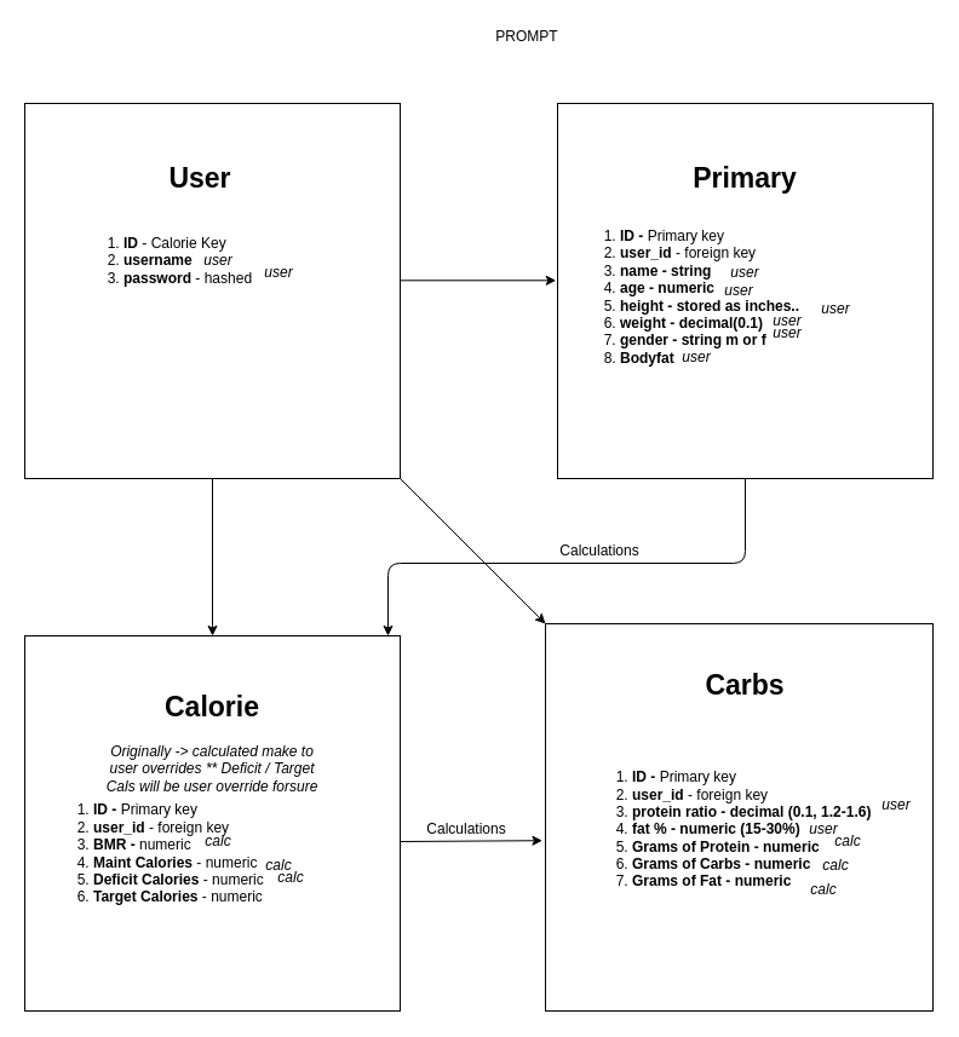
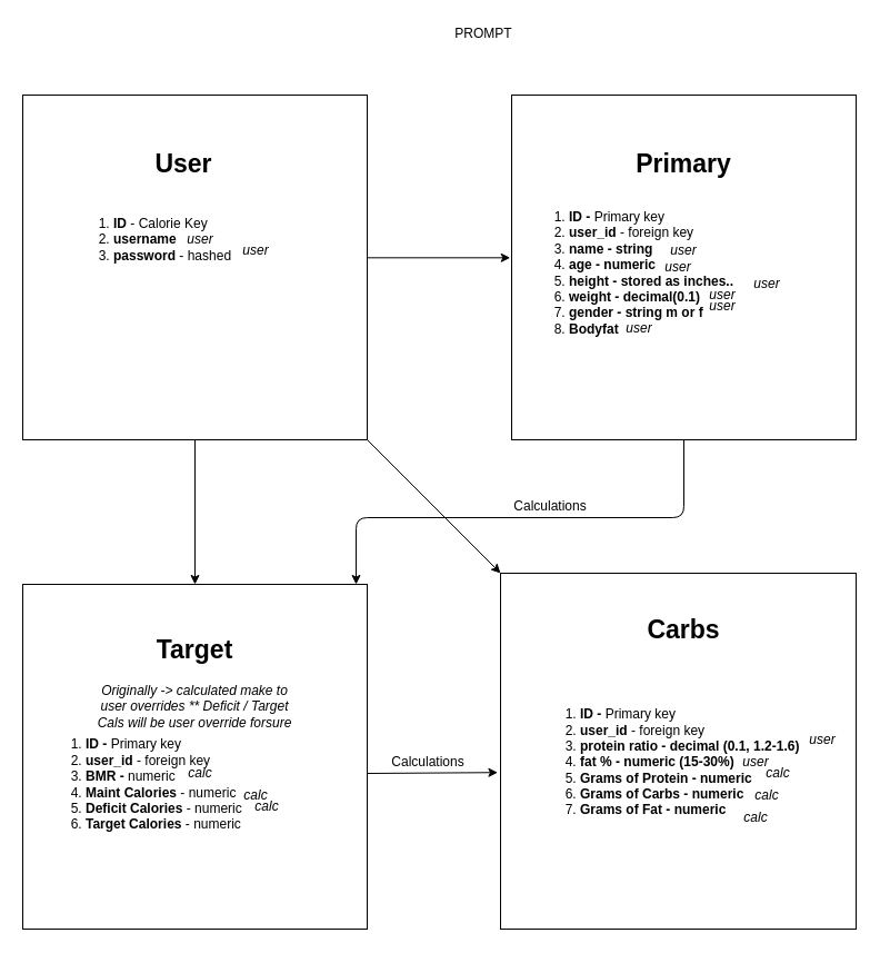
- <mxCell id="10" value="&lt;span style=&quot;font-size: 23px&quot;&gt;&lt;b&gt;Calorie&lt;/b&gt;&lt;/span&gt;" style="text;html=1;strokeColor=none;fillColor=none;align=center;verticalAlign=middle;whiteSpace=wrap;rounded=0;" vertex="1" parent="1"><mxGeometry x="70" y="555" width="210" height="57.5" as="geometry" /></mxCell>
+ <mxCell id="10" value="&lt;span style=&quot;font-size: 23px&quot;&gt;&lt;b&gt;Target&lt;/b&gt;&lt;/span&gt;" style="text;html=1;strokeColor=none;fillColor=none;align=center;verticalAlign=middle;whiteSpace=wrap;rounded=0;" vertex="1" parent="1"><mxGeometry x="70" y="555" width="210" height="57.5" as="geometry" /></mxCell>
